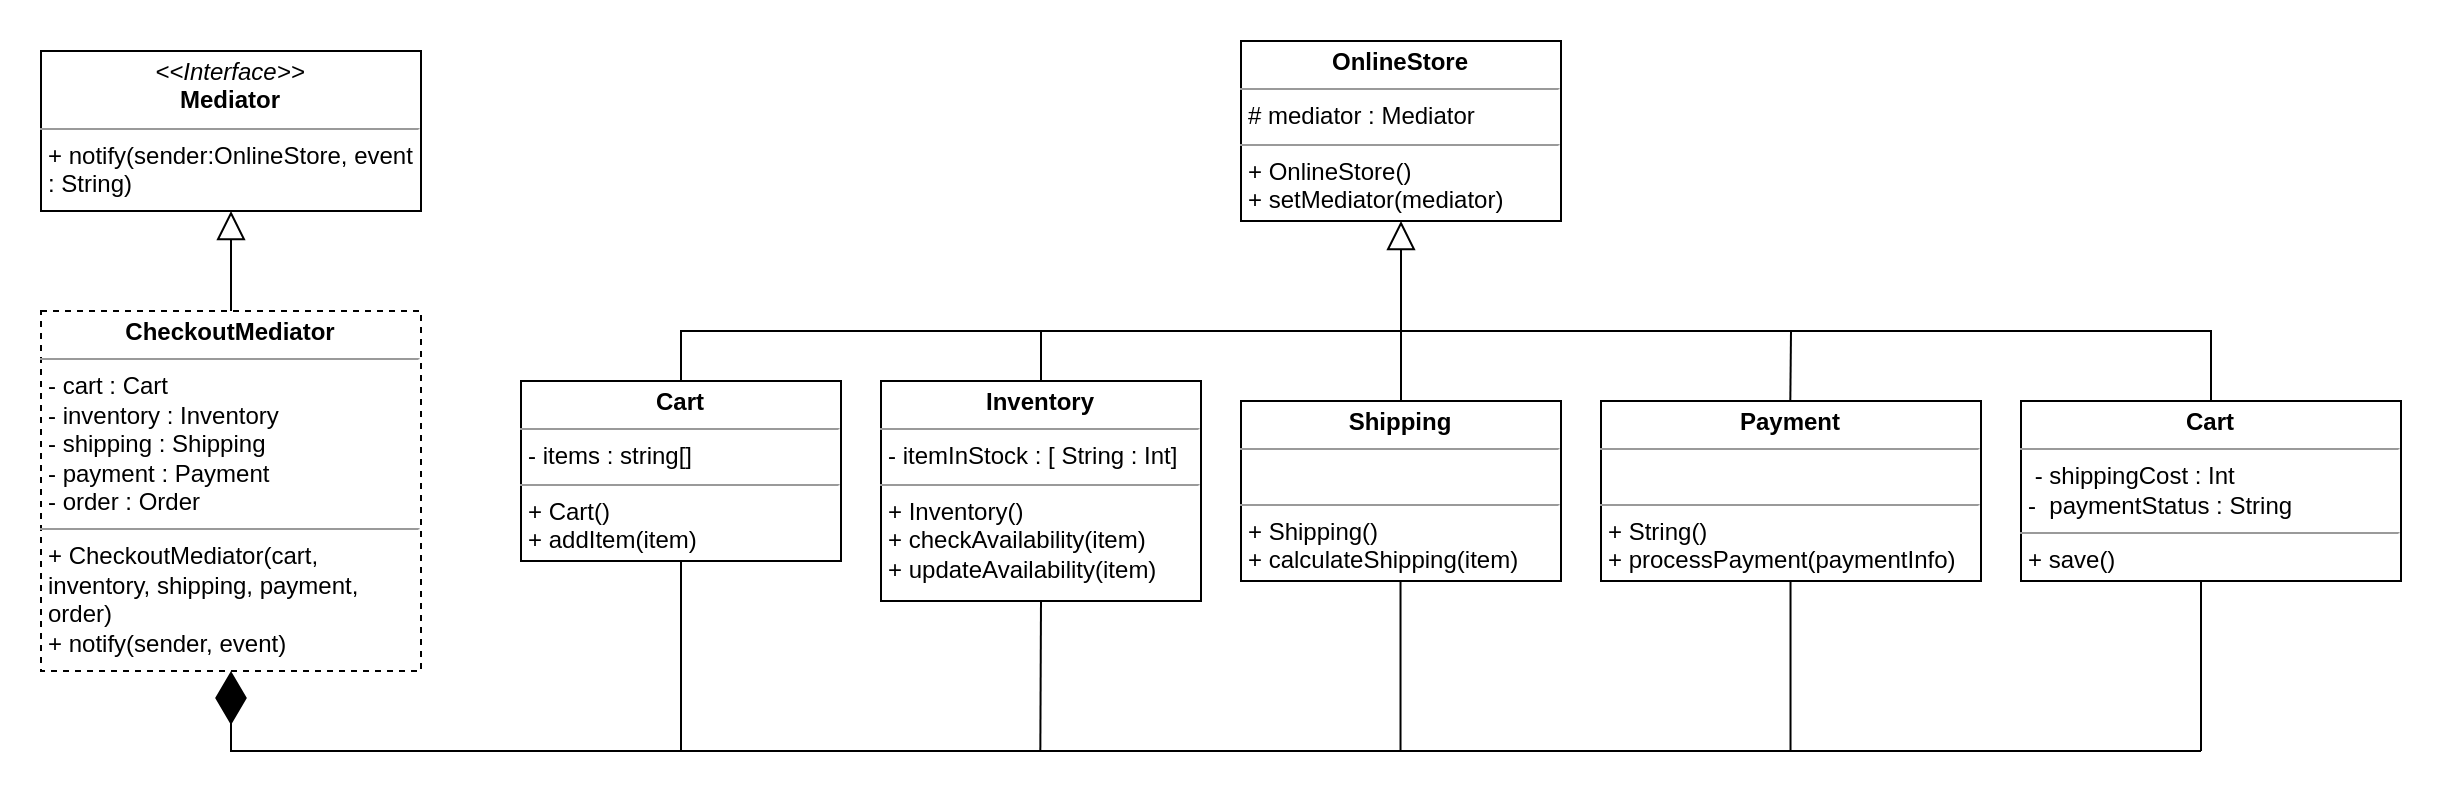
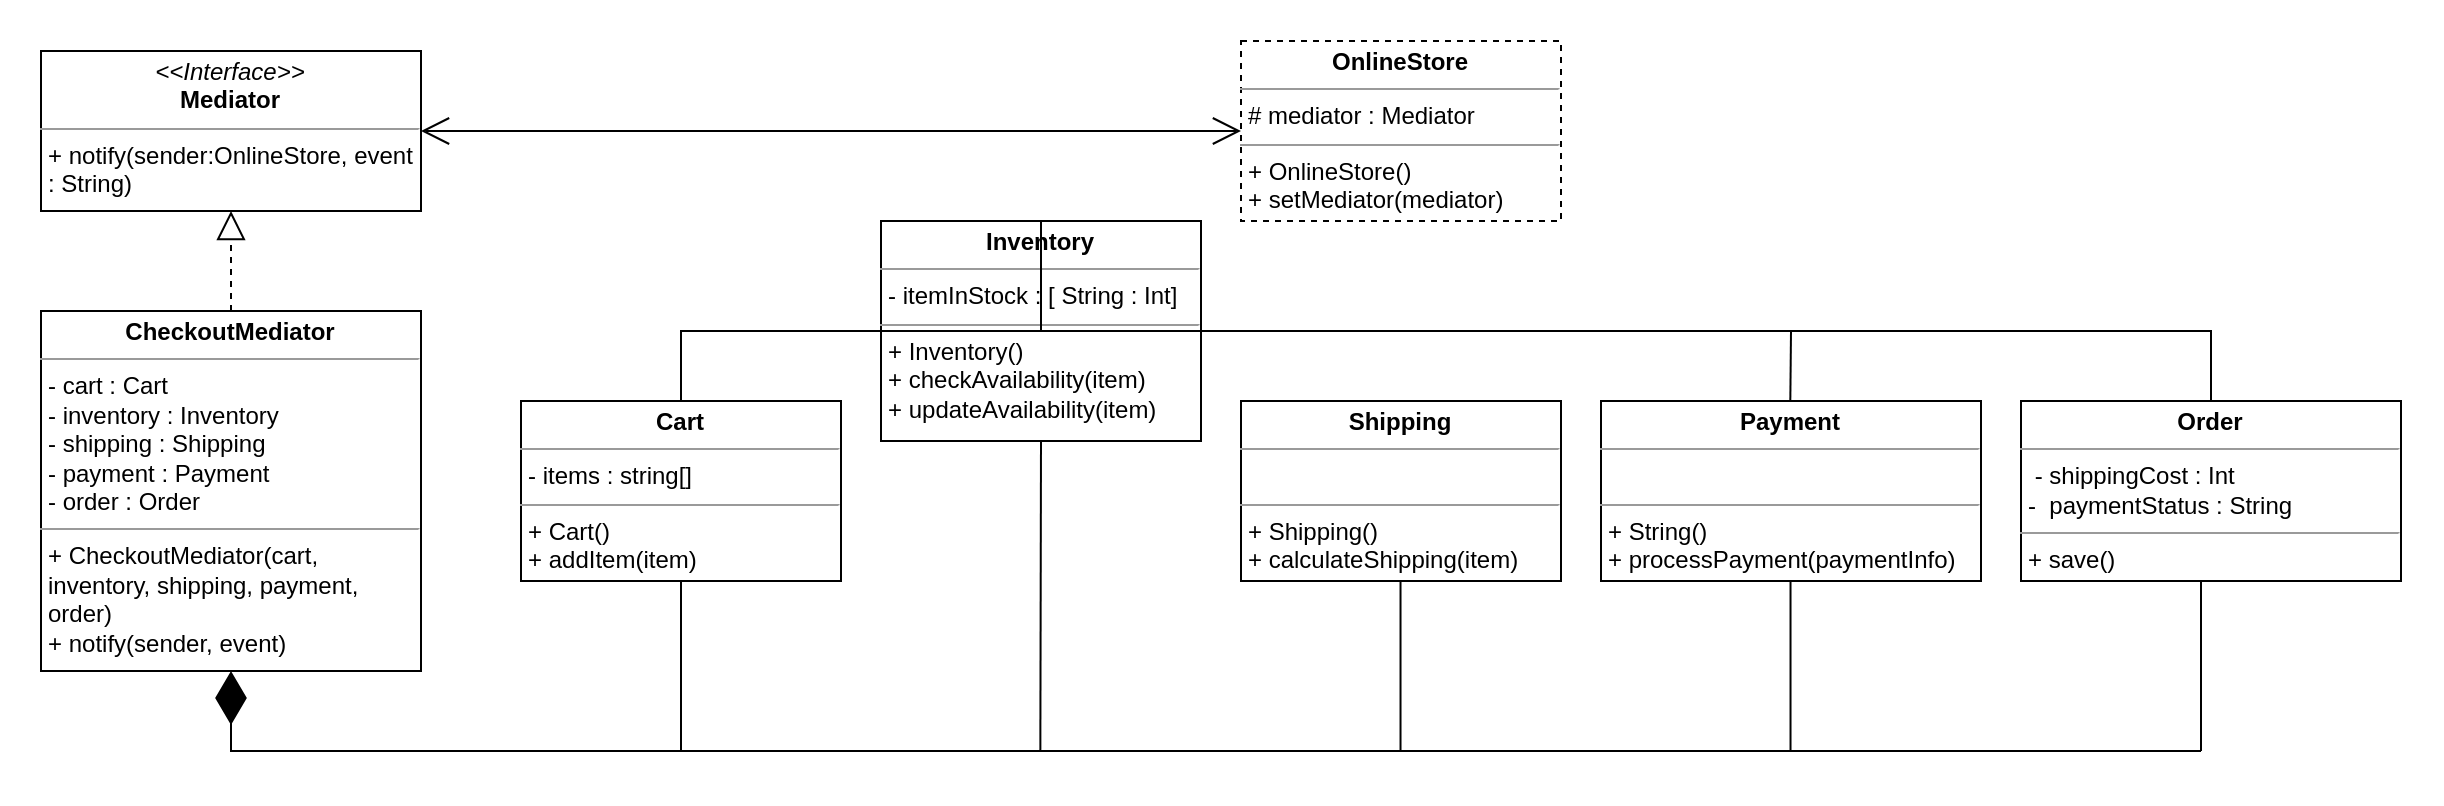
+ <mxCell id="10" value="" style="endArrow=open;startArrow=open;html=1;rounded=0;exitX=1;exitY=0.5;exitDx=0;exitDy=0;entryX=0;entryY=0.5;entryDx=0;entryDy=0;startFill=0;endFill=0;endSize=12;startSize=12;" parent="1" source="2" target="3" edge="1"><mxGeometry width="50" height="50" relative="1" as="geometry"><mxPoint x="510" y="185" as="sourcePoint" /><mxPoint x="560" y="135" as="targetPoint" /></mxGeometry></mxCell>
- <mxCell id="3" value="&lt;p style=&quot;margin:0px;margin-top:4px;text-align:center;&quot;&gt;&lt;b&gt;OnlineStore&lt;/b&gt;&lt;/p&gt;&lt;hr size=&quot;1&quot;&gt;&lt;p style=&quot;margin:0px;margin-left:4px;&quot;&gt;# mediator : Mediator&lt;/p&gt;&lt;hr size=&quot;1&quot;&gt;&lt;p style=&quot;margin:0px;margin-left:4px;&quot;&gt;+ OnlineStore()&lt;/p&gt;&lt;p style=&quot;margin:0px;margin-left:4px;&quot;&gt;+ setMediator(mediator)&lt;/p&gt;" style="verticalAlign=top;align=left;overflow=fill;fontSize=12;fontFamily=Helvetica;html=1;whiteSpace=wrap;" parent="1" vertex="1"><mxGeometry x="620" y="20" width="160" height="90" as="geometry" /></mxCell>
+ <mxCell id="3" value="&lt;p style=&quot;margin:0px;margin-top:4px;text-align:center;&quot;&gt;&lt;b&gt;OnlineStore&lt;/b&gt;&lt;/p&gt;&lt;hr size=&quot;1&quot;&gt;&lt;p style=&quot;margin:0px;margin-left:4px;&quot;&gt;# mediator : Mediator&lt;/p&gt;&lt;hr size=&quot;1&quot;&gt;&lt;p style=&quot;margin:0px;margin-left:4px;&quot;&gt;+ OnlineStore()&lt;/p&gt;&lt;p style=&quot;margin:0px;margin-left:4px;&quot;&gt;+ setMediator(mediator)&lt;/p&gt;" style="verticalAlign=top;align=left;overflow=fill;fontSize=12;fontFamily=Helvetica;html=1;whiteSpace=wrap;dashed=1;" parent="1" vertex="1"><mxGeometry x="620" y="20" width="160" height="90" as="geometry" /></mxCell>
- <mxCell id="11" value="" style="endArrow=block;dashed=0;endFill=0;endSize=12;html=1;rounded=0;entryX=0.5;entryY=1;entryDx=0;entryDy=0;exitX=0.5;exitY=0;exitDx=0;exitDy=0;" parent="1" source="4" target="2" edge="1"><mxGeometry width="160" relative="1" as="geometry"><mxPoint x="220" y="215" as="sourcePoint" /><mxPoint x="380" y="215" as="targetPoint" /></mxGeometry></mxCell>
+ <mxCell id="11" value="" style="endArrow=block;dashed=1;endFill=0;endSize=12;html=1;rounded=0;entryX=0.5;entryY=1;entryDx=0;entryDy=0;exitX=0.5;exitY=0;exitDx=0;exitDy=0;" parent="1" source="4" target="2" edge="1"><mxGeometry width="160" relative="1" as="geometry"><mxPoint x="220" y="215" as="sourcePoint" /><mxPoint x="380" y="215" as="targetPoint" /></mxGeometry></mxCell>
- <mxCell id="12" value="" style="endArrow=block;endFill=0;endSize=12;html=1;rounded=0;entryX=0.5;entryY=1;entryDx=0;entryDy=0;exitX=0.5;exitY=0;exitDx=0;exitDy=0;" parent="1" source="7" target="3" edge="1"><mxGeometry width="160" relative="1" as="geometry"><mxPoint x="590" y="245" as="sourcePoint" /><mxPoint x="750" y="245" as="targetPoint" /></mxGeometry></mxCell>
- <mxCell id="9" value="&lt;p style=&quot;margin:0px;margin-top:4px;text-align:center;&quot;&gt;&lt;b&gt;Cart&lt;/b&gt;&lt;/p&gt;&lt;hr size=&quot;1&quot;&gt;&lt;p style=&quot;margin:0px;margin-left:4px;&quot;&gt;&amp;nbsp;- shippingCost : Int&lt;/p&gt;&lt;p style=&quot;margin:0px;margin-left:4px;&quot;&gt;-&amp;nbsp; paymentStatus : String&lt;/p&gt;&lt;hr size=&quot;1&quot;&gt;&lt;p style=&quot;margin:0px;margin-left:4px;&quot;&gt;+ save()&lt;br&gt;&lt;/p&gt;" style="verticalAlign=top;align=left;overflow=fill;fontSize=12;fontFamily=Helvetica;html=1;whiteSpace=wrap;" parent="1" vertex="1"><mxGeometry x="1010" y="200" width="190" height="90" as="geometry" /></mxCell>
+ <mxCell id="9" value="&lt;p style=&quot;margin:0px;margin-top:4px;text-align:center;&quot;&gt;&lt;b&gt;Order&lt;/b&gt;&lt;/p&gt;&lt;hr size=&quot;1&quot;&gt;&lt;p style=&quot;margin:0px;margin-left:4px;&quot;&gt;&amp;nbsp;- shippingCost : Int&lt;/p&gt;&lt;p style=&quot;margin:0px;margin-left:4px;&quot;&gt;-&amp;nbsp; paymentStatus : String&lt;/p&gt;&lt;hr size=&quot;1&quot;&gt;&lt;p style=&quot;margin:0px;margin-left:4px;&quot;&gt;+ save()&lt;br&gt;&lt;/p&gt;" style="verticalAlign=top;align=left;overflow=fill;fontSize=12;fontFamily=Helvetica;html=1;whiteSpace=wrap;" parent="1" vertex="1"><mxGeometry x="1010" y="200" width="190" height="90" as="geometry" /></mxCell>
- <mxCell id="5" value="&lt;p style=&quot;margin:0px;margin-top:4px;text-align:center;&quot;&gt;&lt;b&gt;Cart&lt;/b&gt;&lt;/p&gt;&lt;hr size=&quot;1&quot;&gt;&lt;p style=&quot;margin:0px;margin-left:4px;&quot;&gt;- items : string[]&lt;/p&gt;&lt;hr size=&quot;1&quot;&gt;&lt;p style=&quot;margin:0px;margin-left:4px;&quot;&gt;+ Cart()&lt;/p&gt;&lt;p style=&quot;margin:0px;margin-left:4px;&quot;&gt;+ addItem(item)&lt;/p&gt;" style="verticalAlign=top;align=left;overflow=fill;fontSize=12;fontFamily=Helvetica;html=1;whiteSpace=wrap;" parent="1" vertex="1"><mxGeometry x="260" y="190" width="160" height="90" as="geometry" /></mxCell>
+ <mxCell id="5" value="&lt;p style=&quot;margin:0px;margin-top:4px;text-align:center;&quot;&gt;&lt;b&gt;Cart&lt;/b&gt;&lt;/p&gt;&lt;hr size=&quot;1&quot;&gt;&lt;p style=&quot;margin:0px;margin-left:4px;&quot;&gt;- items : string[]&lt;/p&gt;&lt;hr size=&quot;1&quot;&gt;&lt;p style=&quot;margin:0px;margin-left:4px;&quot;&gt;+ Cart()&lt;/p&gt;&lt;p style=&quot;margin:0px;margin-left:4px;&quot;&gt;+ addItem(item)&lt;/p&gt;" style="verticalAlign=top;align=left;overflow=fill;fontSize=12;fontFamily=Helvetica;html=1;whiteSpace=wrap;" parent="1" vertex="1"><mxGeometry x="260" y="200" width="160" height="90" as="geometry" /></mxCell>
- <mxCell id="4" value="&lt;p style=&quot;margin:0px;margin-top:4px;text-align:center;&quot;&gt;&lt;b&gt;CheckoutMediator&lt;/b&gt;&lt;/p&gt;&lt;hr size=&quot;1&quot;&gt;&lt;p style=&quot;margin:0px;margin-left:4px;&quot;&gt;- cart : Cart&lt;/p&gt;&lt;p style=&quot;margin:0px;margin-left:4px;&quot;&gt;- inventory : Inventory&lt;/p&gt;&lt;p style=&quot;margin:0px;margin-left:4px;&quot;&gt;- shipping : Shipping&lt;/p&gt;&lt;p style=&quot;margin:0px;margin-left:4px;&quot;&gt;- payment : Payment&lt;/p&gt;&lt;p style=&quot;margin:0px;margin-left:4px;&quot;&gt;- order : Order&lt;/p&gt;&lt;hr size=&quot;1&quot;&gt;&lt;p style=&quot;margin:0px;margin-left:4px;&quot;&gt;+ CheckoutMediator(cart, inventory, shipping, payment, order)&lt;/p&gt;&lt;p style=&quot;margin:0px;margin-left:4px;&quot;&gt;+ notify(sender, event)&lt;/p&gt;" style="verticalAlign=top;align=left;overflow=fill;fontSize=12;fontFamily=Helvetica;html=1;whiteSpace=wrap;dashed=1;" parent="1" vertex="1"><mxGeometry x="20" y="155" width="190" height="180" as="geometry" /></mxCell>
+ <mxCell id="4" value="&lt;p style=&quot;margin:0px;margin-top:4px;text-align:center;&quot;&gt;&lt;b&gt;CheckoutMediator&lt;/b&gt;&lt;/p&gt;&lt;hr size=&quot;1&quot;&gt;&lt;p style=&quot;margin:0px;margin-left:4px;&quot;&gt;- cart : Cart&lt;/p&gt;&lt;p style=&quot;margin:0px;margin-left:4px;&quot;&gt;- inventory : Inventory&lt;/p&gt;&lt;p style=&quot;margin:0px;margin-left:4px;&quot;&gt;- shipping : Shipping&lt;/p&gt;&lt;p style=&quot;margin:0px;margin-left:4px;&quot;&gt;- payment : Payment&lt;/p&gt;&lt;p style=&quot;margin:0px;margin-left:4px;&quot;&gt;- order : Order&lt;/p&gt;&lt;hr size=&quot;1&quot;&gt;&lt;p style=&quot;margin:0px;margin-left:4px;&quot;&gt;+ CheckoutMediator(cart, inventory, shipping, payment, order)&lt;/p&gt;&lt;p style=&quot;margin:0px;margin-left:4px;&quot;&gt;+ notify(sender, event)&lt;/p&gt;" style="verticalAlign=top;align=left;overflow=fill;fontSize=12;fontFamily=Helvetica;html=1;whiteSpace=wrap;" parent="1" vertex="1"><mxGeometry x="20" y="155" width="190" height="180" as="geometry" /></mxCell>
- <mxCell id="6" value="&lt;p style=&quot;margin:0px;margin-top:4px;text-align:center;&quot;&gt;&lt;b&gt;Inventory&lt;/b&gt;&lt;/p&gt;&lt;hr size=&quot;1&quot;&gt;&lt;p style=&quot;margin:0px;margin-left:4px;&quot;&gt;- itemInStock : [ String : Int]&lt;/p&gt;&lt;hr size=&quot;1&quot;&gt;&lt;p style=&quot;margin:0px;margin-left:4px;&quot;&gt;+ Inventory()&lt;/p&gt;&lt;p style=&quot;margin:0px;margin-left:4px;&quot;&gt;+ checkAvailability(item)&lt;/p&gt;&lt;p style=&quot;margin:0px;margin-left:4px;&quot;&gt;+ updateAvailability(item)&lt;/p&gt;" style="verticalAlign=top;align=left;overflow=fill;fontSize=12;fontFamily=Helvetica;html=1;whiteSpace=wrap;" parent="1" vertex="1"><mxGeometry x="440" y="190" width="160" height="110" as="geometry" /></mxCell>
+ <mxCell id="6" value="&lt;p style=&quot;margin:0px;margin-top:4px;text-align:center;&quot;&gt;&lt;b&gt;Inventory&lt;/b&gt;&lt;/p&gt;&lt;hr size=&quot;1&quot;&gt;&lt;p style=&quot;margin:0px;margin-left:4px;&quot;&gt;- itemInStock : [ String : Int]&lt;/p&gt;&lt;hr size=&quot;1&quot;&gt;&lt;p style=&quot;margin:0px;margin-left:4px;&quot;&gt;+ Inventory()&lt;/p&gt;&lt;p style=&quot;margin:0px;margin-left:4px;&quot;&gt;+ checkAvailability(item)&lt;/p&gt;&lt;p style=&quot;margin:0px;margin-left:4px;&quot;&gt;+ updateAvailability(item)&lt;/p&gt;" style="verticalAlign=top;align=left;overflow=fill;fontSize=12;fontFamily=Helvetica;html=1;whiteSpace=wrap;" parent="1" vertex="1"><mxGeometry x="440" y="110" width="160" height="110" as="geometry" /></mxCell>
